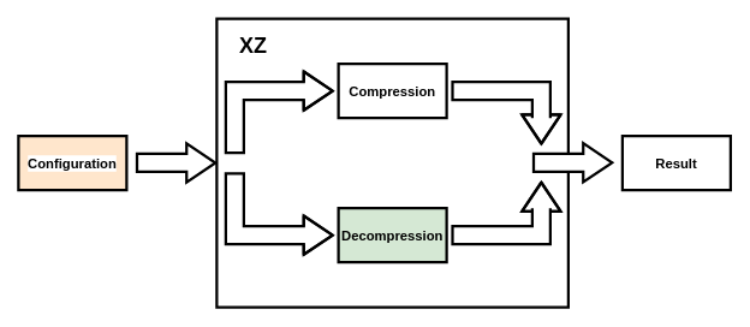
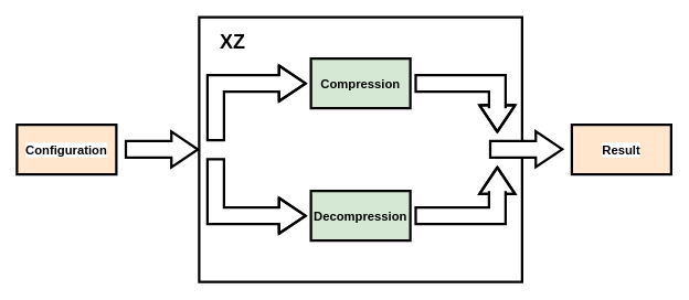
- <mxCell id="3" value="&lt;font style=&quot;font-size: 15px;&quot;&gt;&lt;b&gt;Compression&lt;/b&gt;&lt;/font&gt;" style="rounded=0;whiteSpace=wrap;html=1;strokeWidth=3;" parent="1" vertex="1"><mxGeometry x="375" y="70" width="120" height="60" as="geometry" /></mxCell>
+ <mxCell id="3" value="&lt;font style=&quot;font-size: 15px;&quot;&gt;&lt;b&gt;Compression&lt;/b&gt;&lt;/font&gt;" style="rounded=0;whiteSpace=wrap;html=1;strokeWidth=3;fillColor=#d5e8d4;" parent="1" vertex="1"><mxGeometry x="375" y="70" width="120" height="60" as="geometry" /></mxCell>
- <mxCell id="7" value="&lt;font style=&quot;font-size: 15px;&quot;&gt;&lt;b&gt;Result&lt;/b&gt;&lt;/font&gt;" style="rounded=0;whiteSpace=wrap;html=1;labelBackgroundColor=#FFFFFF;strokeWidth=3;fontColor=#000000;align=center;" parent="1" vertex="1"><mxGeometry x="690" y="150" width="120" height="60" as="geometry" /></mxCell>
+ <mxCell id="7" value="&lt;font style=&quot;font-size: 15px;&quot;&gt;&lt;b&gt;Result&lt;/b&gt;&lt;/font&gt;" style="rounded=0;whiteSpace=wrap;html=1;labelBackgroundColor=#FFFFFF;strokeWidth=3;fontColor=#000000;align=center;fillColor=#ffe6cc;" parent="1" vertex="1"><mxGeometry x="690" y="150" width="120" height="60" as="geometry" /></mxCell>
